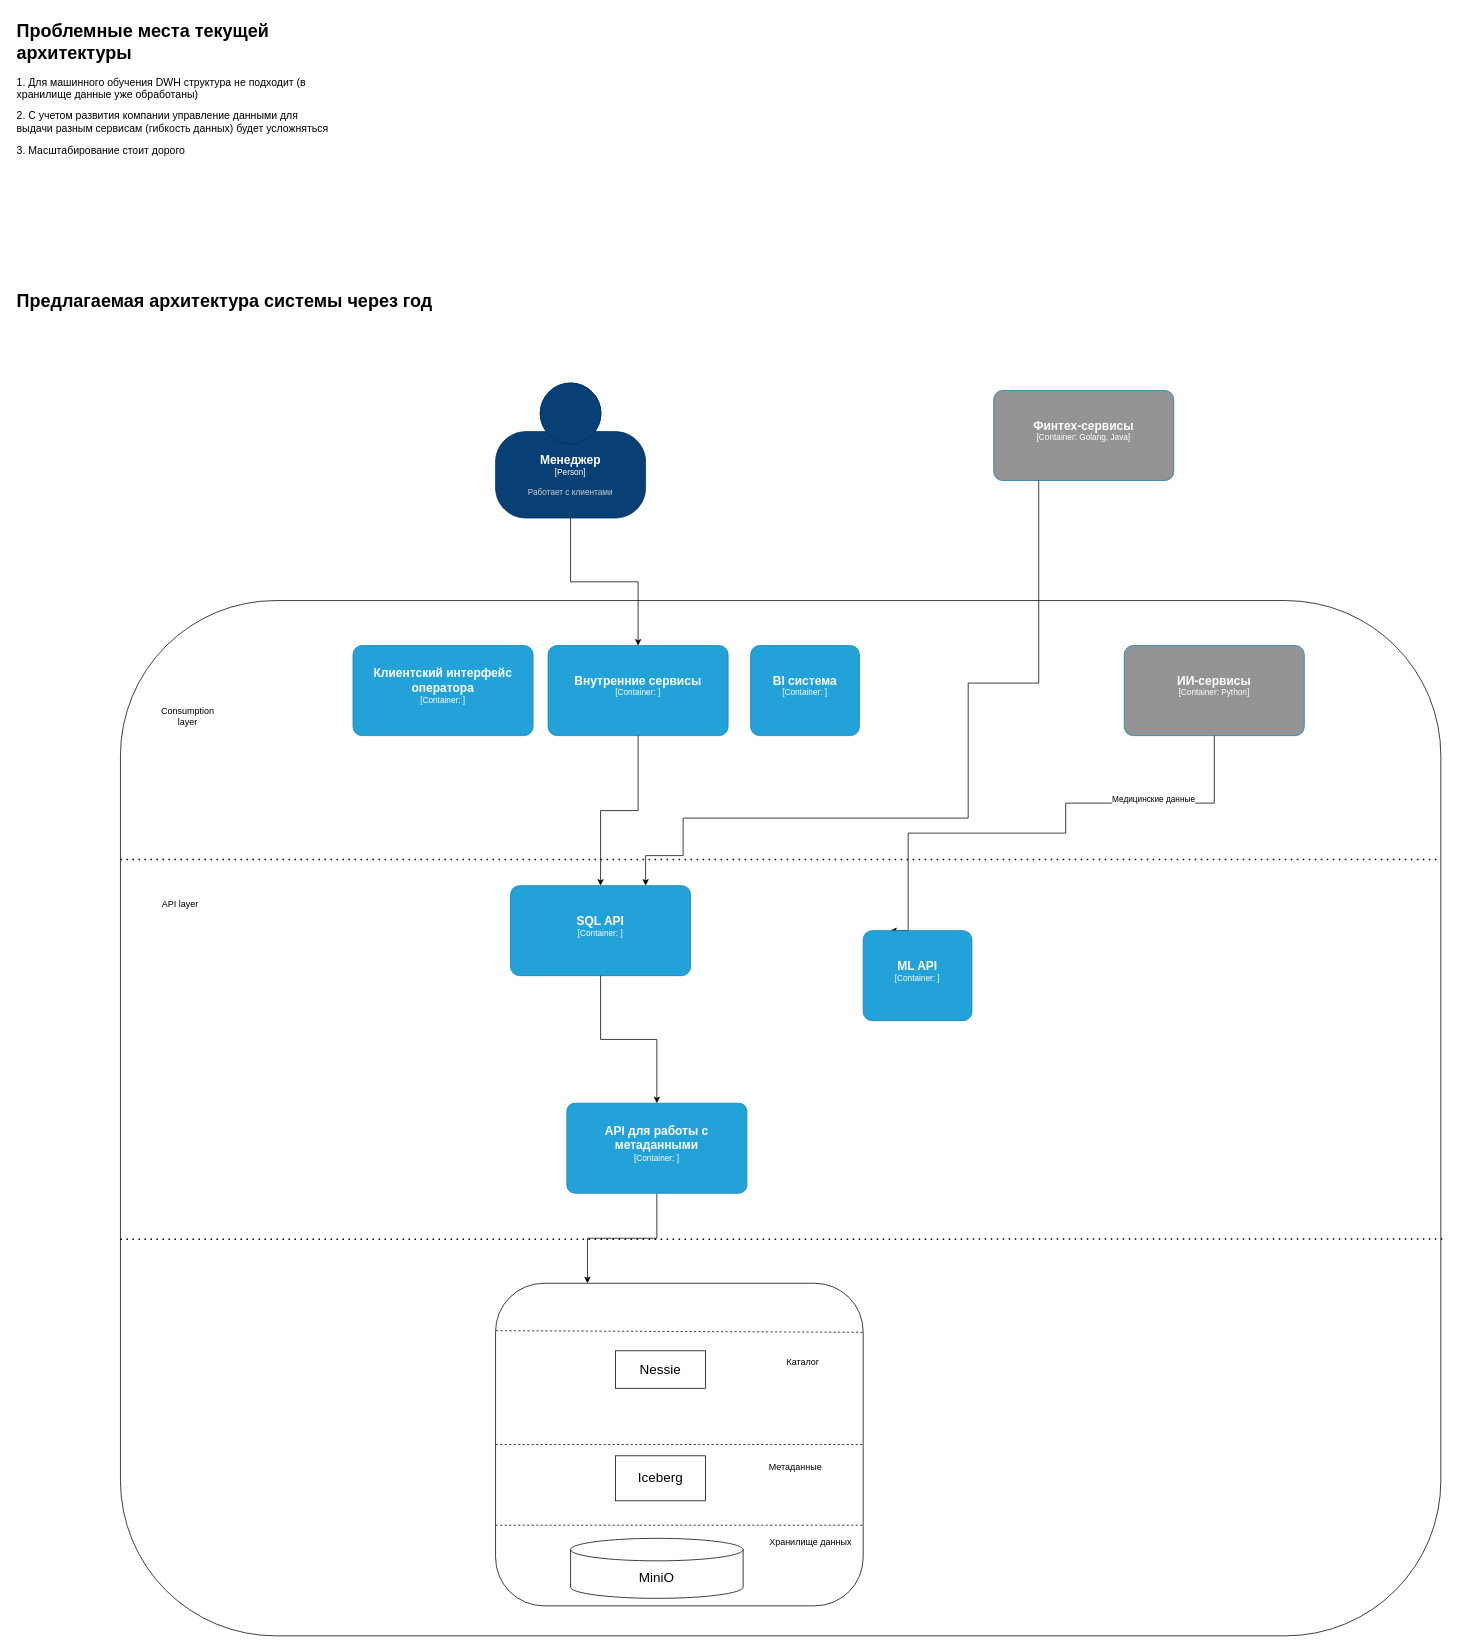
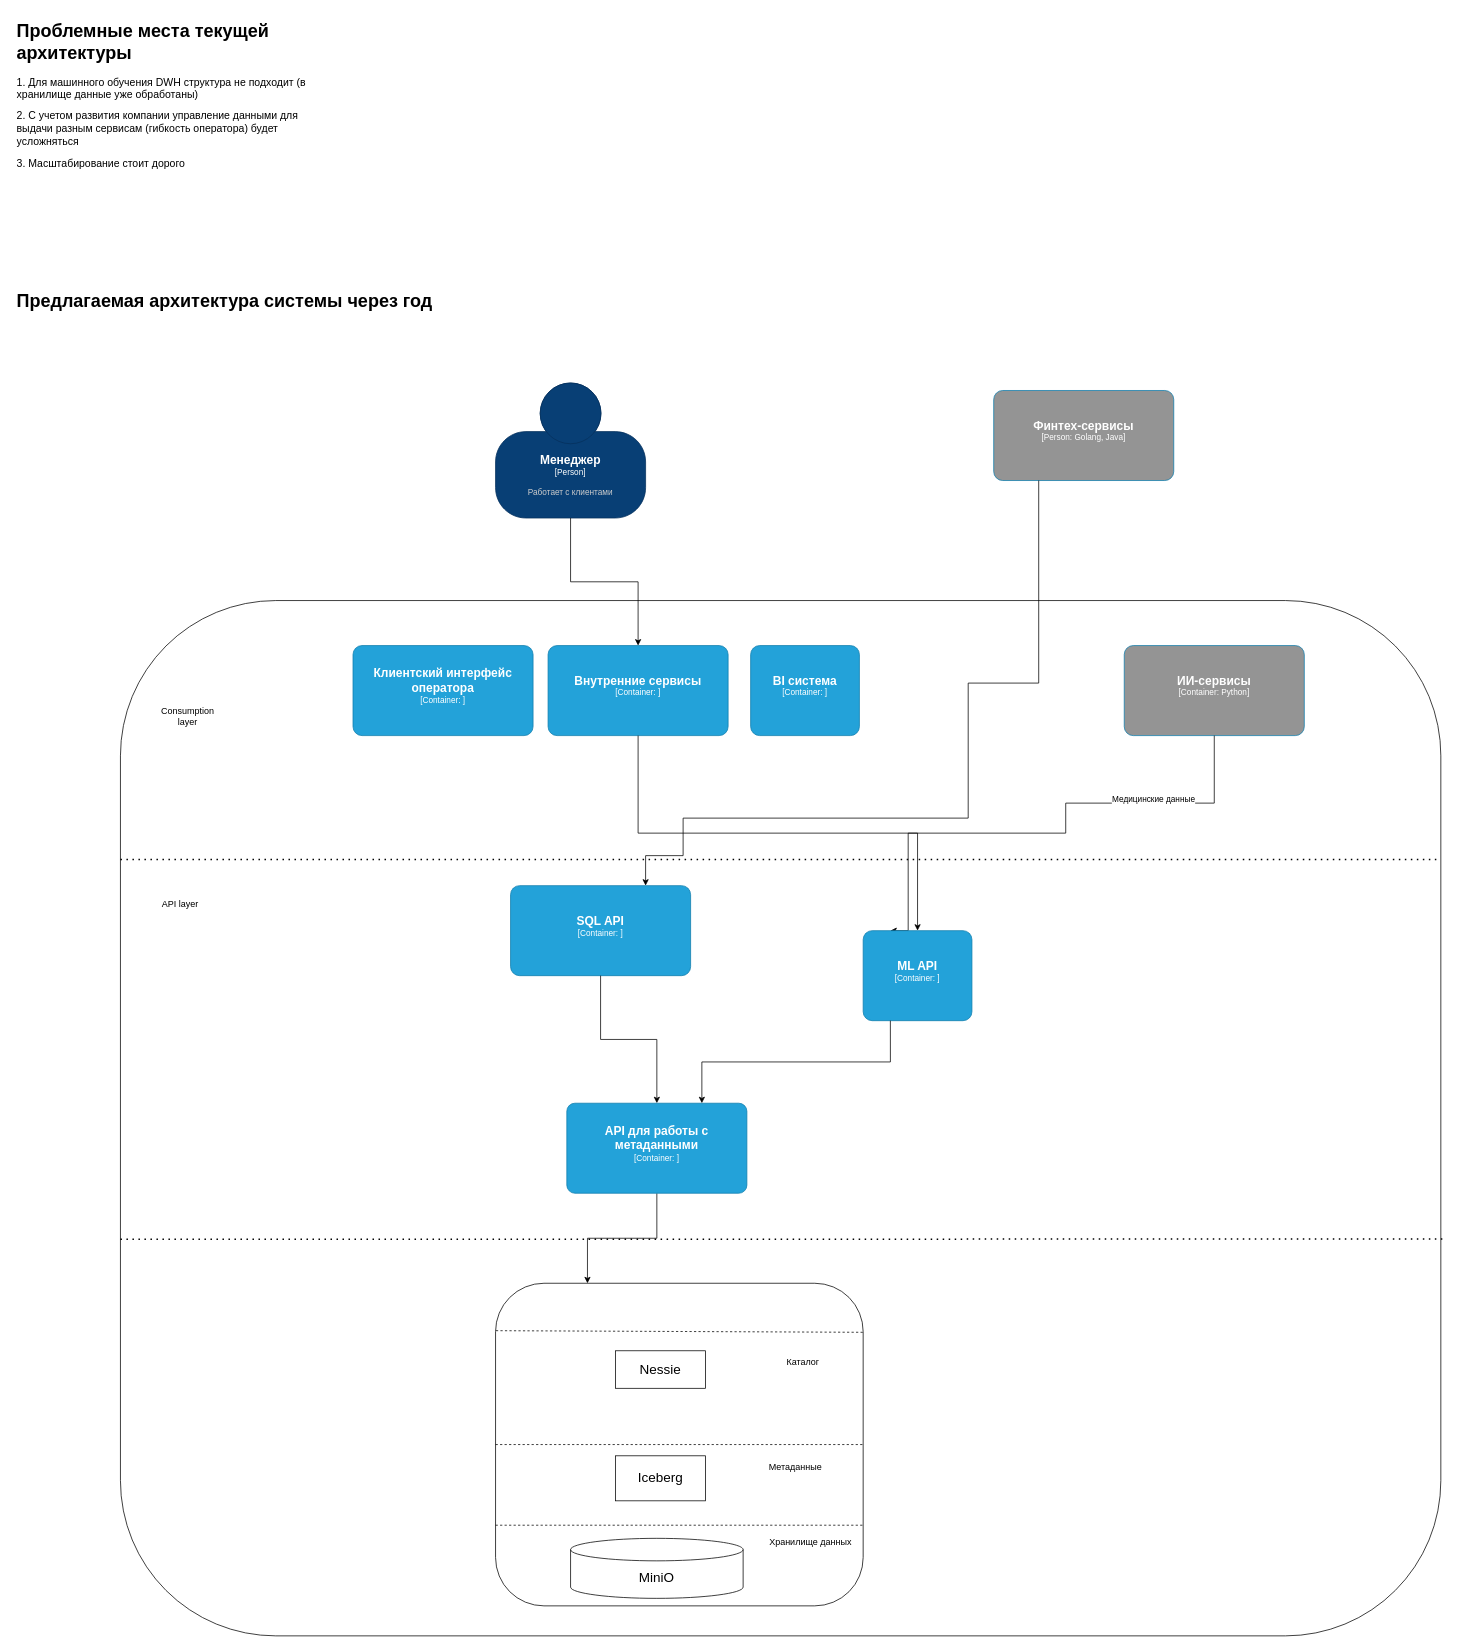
- <mxCell id="18" value="&lt;h1 style=&quot;margin-top: 0px;&quot;&gt;Проблемные места текущей архитектуры&lt;/h1&gt;&lt;p&gt;&lt;font style=&quot;font-size: 14px;&quot;&gt;1. Для машинного обучения DWH структура не подходит (в хранилище данные уже обработаны)&lt;/font&gt;&lt;/p&gt;&lt;p&gt;&lt;font style=&quot;font-size: 14px;&quot;&gt;2. С учетом развития компании управление данными для выдачи разным сервисам (гибкость данных) будет усложняться&lt;/font&gt;&lt;/p&gt;&lt;p&gt;&lt;font style=&quot;font-size: 14px;&quot;&gt;3. Масштабирование стоит дорого&lt;/font&gt;&lt;/p&gt;" style="text;html=1;whiteSpace=wrap;overflow=hidden;rounded=0;" parent="1" vertex="1"><mxGeometry x="20" y="20" width="420" height="221" as="geometry" /></mxCell>
+ <mxCell id="18" value="&lt;h1 style=&quot;margin-top: 0px;&quot;&gt;Проблемные места текущей архитектуры&lt;/h1&gt;&lt;p&gt;&lt;font style=&quot;font-size: 14px;&quot;&gt;1. Для машинного обучения DWH структура не подходит (в хранилище данные уже обработаны)&lt;/font&gt;&lt;/p&gt;&lt;p&gt;&lt;font style=&quot;font-size: 14px;&quot;&gt;2. С учетом развития компании управление данными для выдачи разным сервисам (гибкость оператора) будет усложняться&lt;/font&gt;&lt;/p&gt;&lt;p&gt;&lt;font style=&quot;font-size: 14px;&quot;&gt;3. Масштабирование стоит дорого&lt;/font&gt;&lt;/p&gt;" style="text;html=1;whiteSpace=wrap;overflow=hidden;rounded=0;" parent="1" vertex="1"><mxGeometry x="20" y="20" width="420" height="221" as="geometry" /></mxCell>
- <mxCell id="4" value="&lt;font style=&quot;font-size: 16px&quot;&gt;&lt;b&gt;Финтех-сервисы&lt;/b&gt;&lt;/font&gt;&lt;div&gt;[Container: Golang, Java]&lt;/div&gt;&lt;br&gt;&lt;div&gt;&lt;font style=&quot;font-size: 11px&quot;&gt;&lt;font color=&quot;#E6E6E6&quot;&gt;&lt;/font&gt;&lt;/div&gt;" style="rounded=1;whiteSpace=wrap;html=1;fontSize=11;labelBackgroundColor=none;fillColor=#949494;fontColor=#ffffff;align=center;arcSize=10;strokeColor=#0E7DAD;metaEdit=1;resizable=0;points=[[0.25,0,0],[0.5,0,0],[0.75,0,0],[1,0.25,0],[1,0.5,0],[1,0.75,0],[0.75,1,0],[0.5,1,0],[0.25,1,0],[0,0.75,0],[0,0.5,0],[0,0.25,0]];" parent="1" vertex="1"><mxGeometry x="1324" y="520" width="240" height="120" as="geometry" /></mxCell>
+ <mxCell id="4" value="&lt;font style=&quot;font-size: 16px&quot;&gt;&lt;b&gt;Финтех-сервисы&lt;/b&gt;&lt;/font&gt;&lt;div&gt;[Person: Golang, Java]&lt;/div&gt;&lt;br&gt;&lt;div&gt;&lt;font style=&quot;font-size: 11px&quot;&gt;&lt;font color=&quot;#E6E6E6&quot;&gt;&lt;/font&gt;&lt;/div&gt;" style="rounded=1;whiteSpace=wrap;html=1;fontSize=11;labelBackgroundColor=none;fillColor=#949494;fontColor=#ffffff;align=center;arcSize=10;strokeColor=#0E7DAD;metaEdit=1;resizable=0;points=[[0.25,0,0],[0.5,0,0],[0.75,0,0],[1,0.25,0],[1,0.5,0],[1,0.75,0],[0.75,1,0],[0.5,1,0],[0.25,1,0],[0,0.75,0],[0,0.5,0],[0,0.25,0]];" parent="1" vertex="1"><mxGeometry x="1324" y="520" width="240" height="120" as="geometry" /></mxCell>
- <mxCell id="29" style="edgeStyle=orthogonalEdgeStyle;rounded=0;orthogonalLoop=1;jettySize=auto;html=1;exitX=0.5;exitY=1;exitDx=0;exitDy=0;exitPerimeter=0;entryX=0.5;entryY=0;entryDx=0;entryDy=0;entryPerimeter=0;" parent="1" source="17" target="21" edge="1"><mxGeometry relative="1" as="geometry" /></mxCell>
+ <mxCell id="29" style="edgeStyle=orthogonalEdgeStyle;rounded=0;orthogonalLoop=1;jettySize=auto;html=1;exitX=0.5;exitY=1;exitDx=0;exitDy=0;exitPerimeter=0;" parent="1" source="17" target="24" edge="1"><mxGeometry relative="1" as="geometry" /></mxCell>
+ <mxCell id="25" style="edgeStyle=orthogonalEdgeStyle;rounded=0;orthogonalLoop=1;jettySize=auto;html=1;exitX=0.25;exitY=1;exitDx=0;exitDy=0;exitPerimeter=0;entryX=0.75;entryY=0;entryDx=0;entryDy=0;entryPerimeter=0;" parent="1" source="24" target="23" edge="1"><mxGeometry relative="1" as="geometry" /></mxCell>
